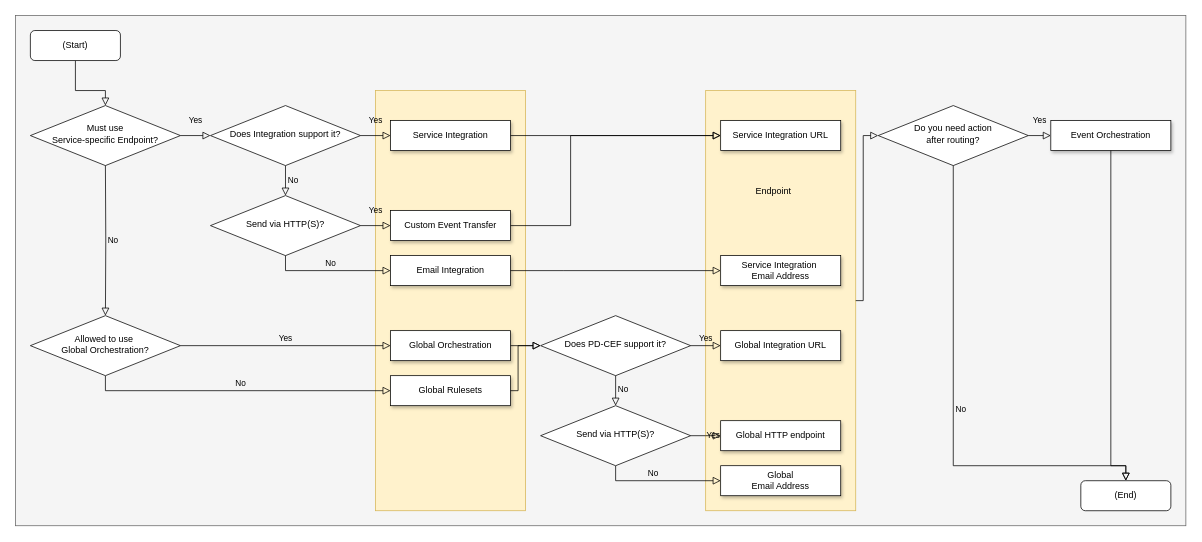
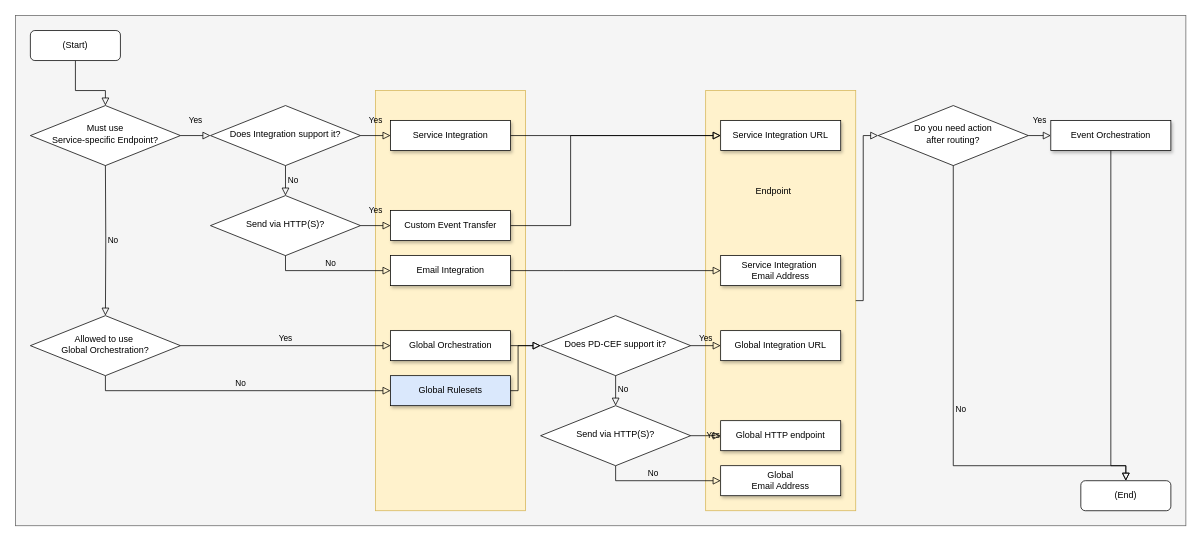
- <mxCell id="21" value="Global Rulesets" style="rounded=0;whiteSpace=wrap;html=1;fontSize=12;glass=0;strokeWidth=1;shadow=1;" parent="1" vertex="1"><mxGeometry x="520" y="500" width="160" height="40" as="geometry" /></mxCell>
+ <mxCell id="21" value="Global Rulesets" style="rounded=0;whiteSpace=wrap;html=1;fontSize=12;glass=0;strokeWidth=1;shadow=1;fillColor=#dae8fc;" parent="1" vertex="1"><mxGeometry x="520" y="500" width="160" height="40" as="geometry" /></mxCell>
